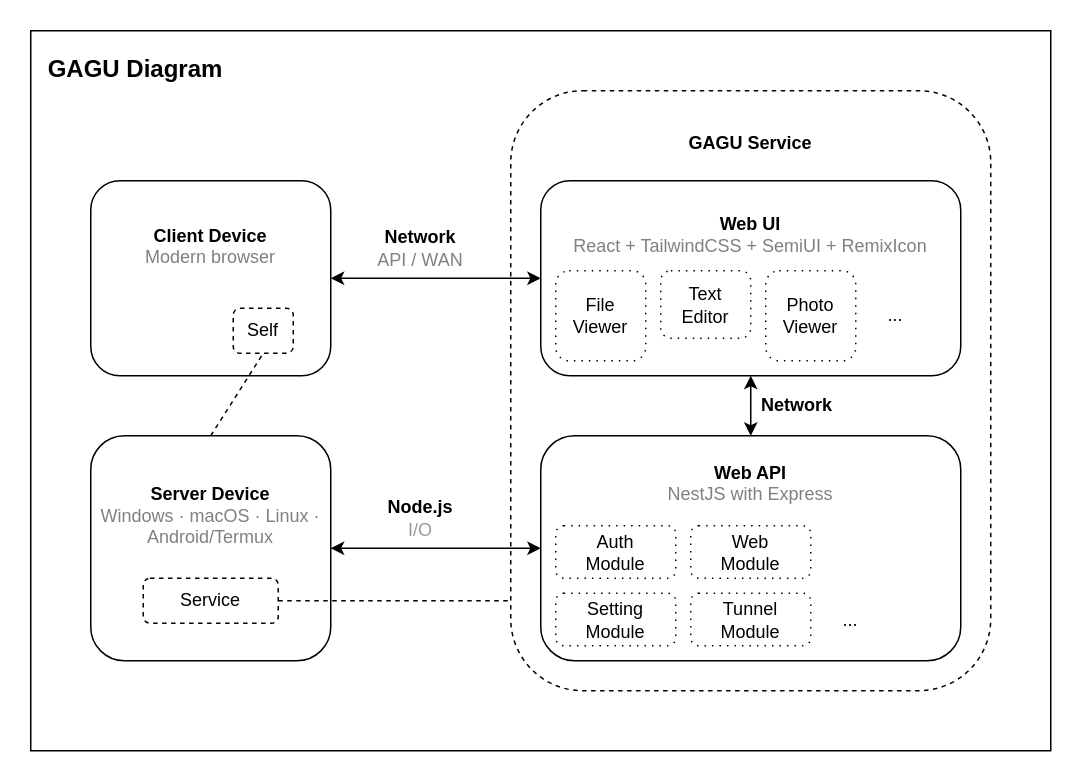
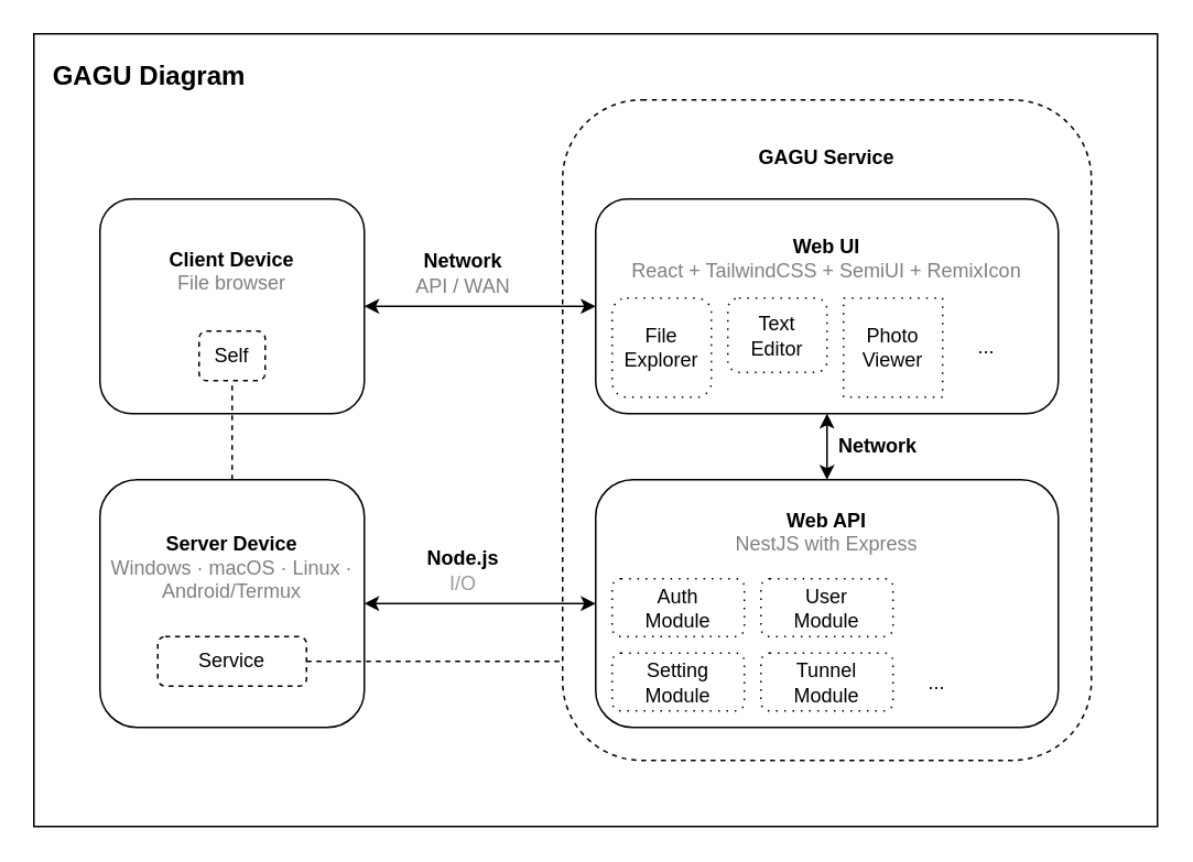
- <mxCell id="13" value="&lt;b&gt;Client Device&lt;/b&gt;&lt;br&gt;&lt;font color=&quot;#808080&quot;&gt;Modern browser&lt;br&gt;&lt;/font&gt;&lt;br&gt;&lt;br&gt;&lt;br&gt;" style="rounded=1;whiteSpace=wrap;html=1;" parent="1" vertex="1"><mxGeometry x="60" y="120" width="160" height="130" as="geometry" /></mxCell>
+ <mxCell id="13" value="&lt;b&gt;Client Device&lt;/b&gt;&lt;br&gt;&lt;font color=&quot;#808080&quot;&gt;File browser&lt;br&gt;&lt;/font&gt;&lt;br&gt;&lt;br&gt;&lt;br&gt;" style="rounded=1;whiteSpace=wrap;html=1;" parent="1" vertex="1"><mxGeometry x="60" y="120" width="160" height="130" as="geometry" /></mxCell>
- <mxCell id="16" value="File&lt;br&gt;Viewer" style="rounded=1;whiteSpace=wrap;html=1;dashed=1;dashPattern=1 4;" parent="1" vertex="1"><mxGeometry x="370" y="180" width="60" height="60" as="geometry" /></mxCell>
+ <mxCell id="16" value="File&lt;br&gt;Explorer" style="rounded=1;whiteSpace=wrap;html=1;dashed=1;dashPattern=1 4;" parent="1" vertex="1"><mxGeometry x="370" y="180" width="60" height="60" as="geometry" /></mxCell>
- <mxCell id="18" value="Photo&lt;br&gt;Viewer" style="rounded=1;whiteSpace=wrap;html=1;dashed=1;dashPattern=1 4;" parent="1" vertex="1"><mxGeometry x="510" y="180" width="60" height="60" as="geometry" /></mxCell>
+ <mxCell id="18" value="Photo&lt;br&gt;Viewer" style="whiteSpace=wrap;html=1;dashed=1;dashPattern=1 4;rounded=0;" parent="1" vertex="1"><mxGeometry x="510" y="180" width="60" height="60" as="geometry" /></mxCell>
- <mxCell id="22" value="Self" style="rounded=1;whiteSpace=wrap;html=1;dashed=1;" parent="1" vertex="1"><mxGeometry x="155" y="205" width="40" height="30" as="geometry" /></mxCell>
+ <mxCell id="22" value="Self" style="rounded=1;whiteSpace=wrap;html=1;dashed=1;" parent="1" vertex="1"><mxGeometry x="120" y="200" width="40" height="30" as="geometry" /></mxCell>
- <mxCell id="10" value="Web&lt;br&gt;Module" style="rounded=1;whiteSpace=wrap;html=1;dashed=1;dashPattern=1 4;" parent="1" vertex="1"><mxGeometry x="460" y="350" width="80" height="35" as="geometry" /></mxCell>
+ <mxCell id="10" value="User&lt;br&gt;Module" style="rounded=1;whiteSpace=wrap;html=1;dashed=1;dashPattern=1 4;" parent="1" vertex="1"><mxGeometry x="460" y="350" width="80" height="35" as="geometry" /></mxCell>
